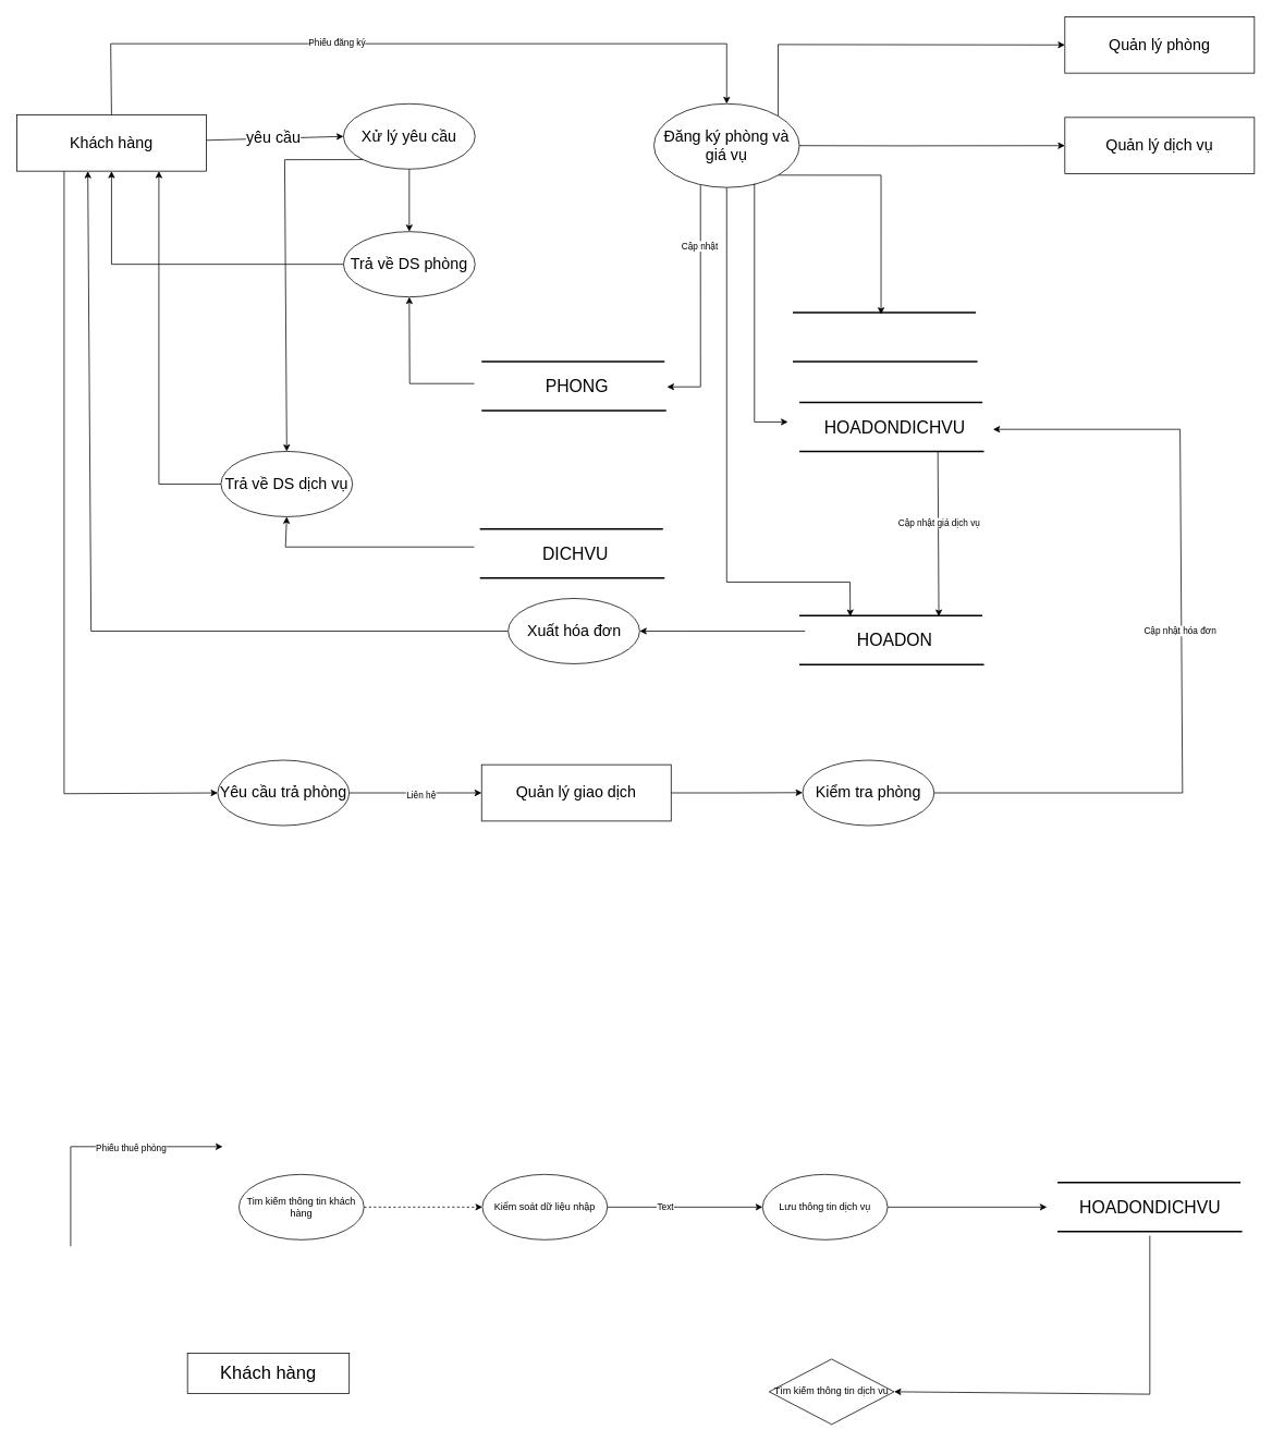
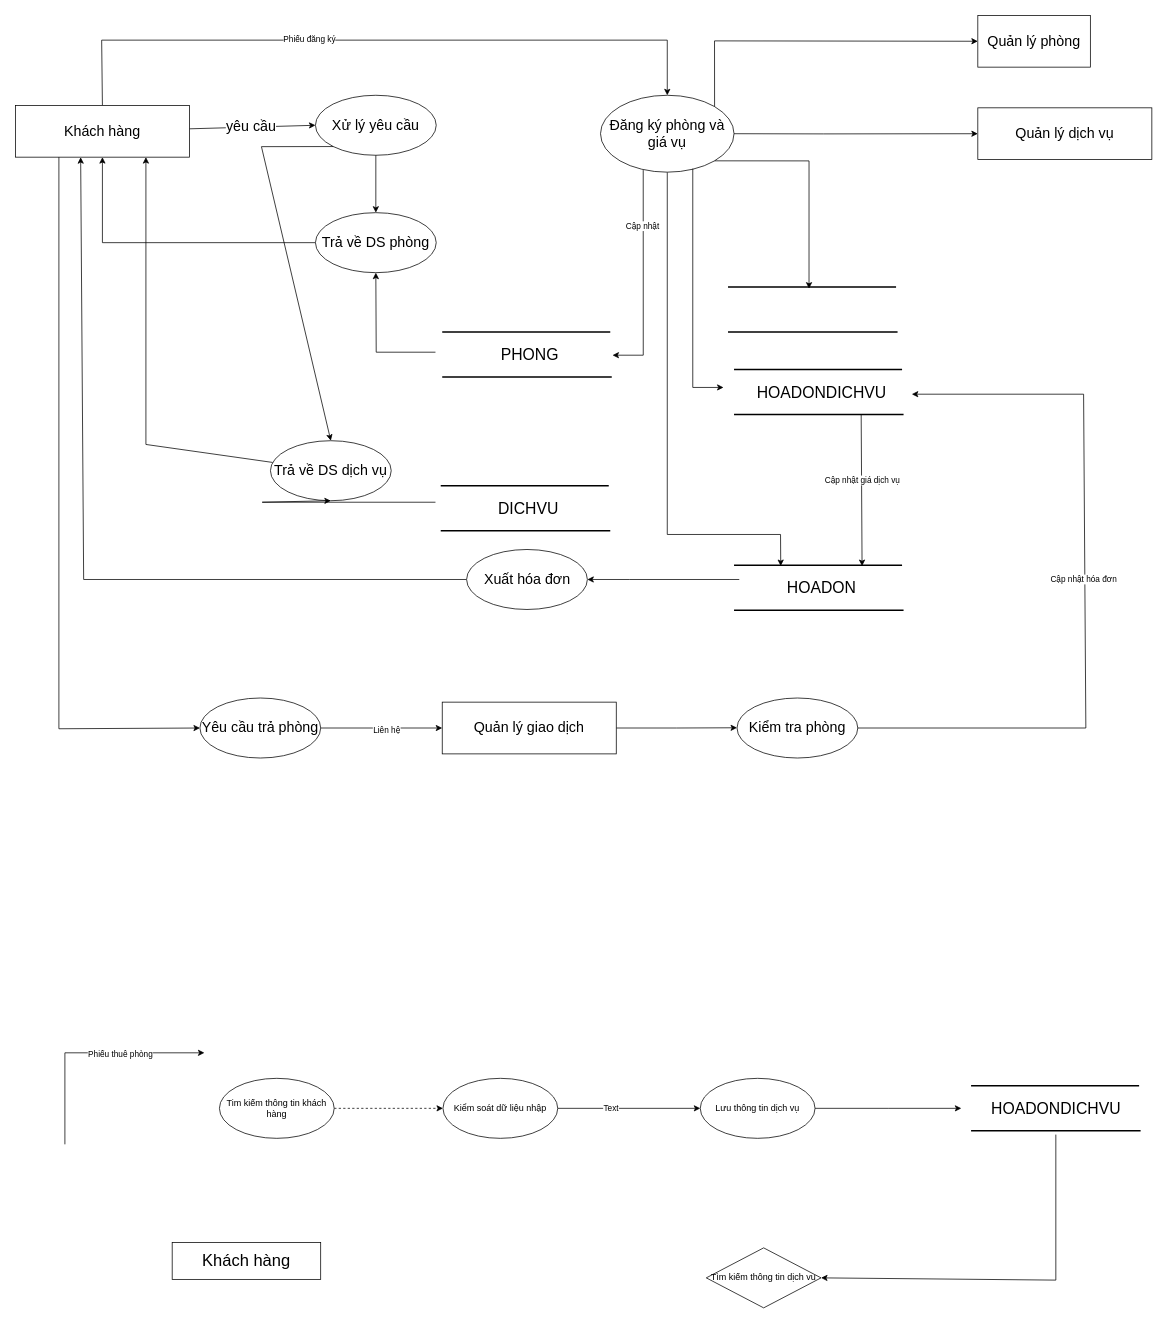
- <mxCell id="53" value="Quản lý phòng" style="rounded=0;whiteSpace=wrap;html=1;fontSize=19;" vertex="1" parent="1"><mxGeometry x="1303" y="20" width="232" height="69" as="geometry" /></mxCell>
+ <mxCell id="53" value="Quản lý phòng" style="rounded=0;whiteSpace=wrap;html=1;fontSize=19;" vertex="1" parent="1"><mxGeometry x="1303" y="20" width="150" height="69" as="geometry" /></mxCell>
- <mxCell id="36" value="Trả về DS dịch vụ" style="ellipse;whiteSpace=wrap;html=1;fontSize=19;" vertex="1" parent="1"><mxGeometry x="270" y="552" width="161" height="80" as="geometry" /></mxCell>
+ <mxCell id="36" value="Trả về DS dịch vụ" style="ellipse;whiteSpace=wrap;html=1;fontSize=19;" vertex="1" parent="1"><mxGeometry x="360" y="587" width="161" height="80" as="geometry" /></mxCell>
